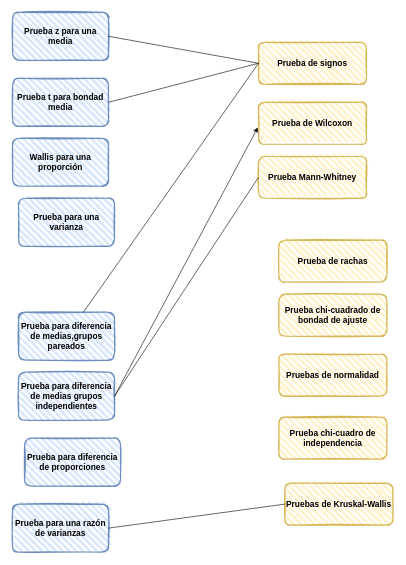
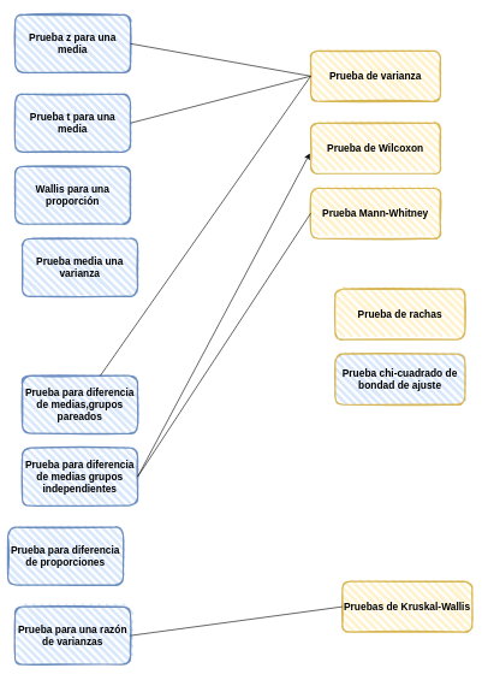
- <mxCell id="10" value="&lt;b&gt;&lt;font style=&quot;font-size: 14px;&quot;&gt;Prueba de signos&lt;/font&gt;&lt;/b&gt;" style="rounded=1;whiteSpace=wrap;html=1;strokeWidth=2;fillWeight=4;hachureGap=8;hachureAngle=45;fillColor=#fff2cc;sketch=1;strokeColor=#d6b656;" vertex="1" parent="1"><mxGeometry x="430" y="70" width="180" height="70" as="geometry" /></mxCell>
+ <mxCell id="10" value="&lt;b&gt;&lt;font style=&quot;font-size: 14px;&quot;&gt;Prueba de varianza&lt;/font&gt;&lt;/b&gt;" style="rounded=1;whiteSpace=wrap;html=1;strokeWidth=2;fillWeight=4;hachureGap=8;hachureAngle=45;fillColor=#fff2cc;sketch=1;strokeColor=#d6b656;" vertex="1" parent="1"><mxGeometry x="430" y="70" width="180" height="70" as="geometry" /></mxCell>
- <mxCell id="3" value="&lt;b&gt;&lt;font style=&quot;font-size: 14px;&quot;&gt;Prueba t para bondad media&lt;/font&gt;&lt;/b&gt;" style="rounded=1;whiteSpace=wrap;html=1;strokeWidth=2;fillWeight=4;hachureGap=8;hachureAngle=45;fillColor=#dae8fc;sketch=1;strokeColor=#6c8ebf;" vertex="1" parent="1"><mxGeometry x="20" y="130" width="160" height="80" as="geometry" /></mxCell>
+ <mxCell id="3" value="&lt;b&gt;&lt;font style=&quot;font-size: 14px;&quot;&gt;Prueba t para una media&lt;/font&gt;&lt;/b&gt;" style="rounded=1;whiteSpace=wrap;html=1;strokeWidth=2;fillWeight=4;hachureGap=8;hachureAngle=45;fillColor=#dae8fc;sketch=1;strokeColor=#6c8ebf;" vertex="1" parent="1"><mxGeometry x="20" y="130" width="160" height="80" as="geometry" /></mxCell>
- <mxCell id="5" value="&lt;b&gt;&lt;font style=&quot;font-size: 14px;&quot;&gt;Prueba para una varianza&lt;/font&gt;&lt;/b&gt;" style="rounded=1;whiteSpace=wrap;html=1;strokeWidth=2;fillWeight=4;hachureGap=8;hachureAngle=45;fillColor=#dae8fc;sketch=1;strokeColor=#6c8ebf;" vertex="1" parent="1"><mxGeometry x="30" y="330" width="160" height="80" as="geometry" /></mxCell>
+ <mxCell id="5" value="&lt;b&gt;&lt;font style=&quot;font-size: 14px;&quot;&gt;Prueba media una varianza&lt;/font&gt;&lt;/b&gt;" style="rounded=1;whiteSpace=wrap;html=1;strokeWidth=2;fillWeight=4;hachureGap=8;hachureAngle=45;fillColor=#dae8fc;sketch=1;strokeColor=#6c8ebf;" vertex="1" parent="1"><mxGeometry x="30" y="330" width="160" height="80" as="geometry" /></mxCell>
- <mxCell id="14" value="&lt;b&gt;&lt;font style=&quot;font-size: 14px;&quot;&gt;Prueba chi-cuadrado de bondad de ajuste&lt;/font&gt;&lt;/b&gt;" style="rounded=1;whiteSpace=wrap;html=1;strokeWidth=2;fillWeight=4;hachureGap=8;hachureAngle=45;fillColor=#fff2cc;sketch=1;strokeColor=#d6b656;" vertex="1" parent="1"><mxGeometry x="464" y="490" width="180" height="70" as="geometry" /></mxCell>
+ <mxCell id="14" value="&lt;b&gt;&lt;font style=&quot;font-size: 14px;&quot;&gt;Prueba chi-cuadrado de bondad de ajuste&lt;/font&gt;&lt;/b&gt;" style="rounded=1;whiteSpace=wrap;html=1;strokeWidth=2;fillWeight=4;hachureGap=8;hachureAngle=45;fillColor=#dae8fc;sketch=1;strokeColor=#d6b656;" vertex="1" parent="1"><mxGeometry x="464" y="490" width="180" height="70" as="geometry" /></mxCell>
- <mxCell id="16" value="&lt;b&gt;&lt;font style=&quot;font-size: 14px;&quot;&gt;Pruebas de normalidad&lt;/font&gt;&lt;/b&gt;" style="rounded=1;whiteSpace=wrap;html=1;strokeWidth=2;fillWeight=4;hachureGap=8;hachureAngle=45;fillColor=#fff2cc;sketch=1;strokeColor=#d6b656;" vertex="1" parent="1"><mxGeometry x="464" y="590" width="180" height="70" as="geometry" /></mxCell>
- <mxCell id="15" value="&lt;b&gt;&lt;font style=&quot;font-size: 14px;&quot;&gt;Prueba chi-cuadro de independencia&lt;/font&gt;&lt;/b&gt;" style="rounded=1;whiteSpace=wrap;html=1;strokeWidth=2;fillWeight=4;hachureGap=8;hachureAngle=45;fillColor=#fff2cc;sketch=1;strokeColor=#d6b656;" vertex="1" parent="1"><mxGeometry x="464" y="695" width="180" height="70" as="geometry" /></mxCell>
- <mxCell id="8" value="&lt;b&gt;&lt;font style=&quot;font-size: 14px;&quot;&gt;Prueba para diferencia de proporciones&lt;/font&gt;&lt;/b&gt;" style="rounded=1;whiteSpace=wrap;html=1;strokeWidth=2;fillWeight=4;hachureGap=8;hachureAngle=45;fillColor=#dae8fc;sketch=1;strokeColor=#6c8ebf;" vertex="1" parent="1"><mxGeometry x="40" y="730" width="160" height="80" as="geometry" /></mxCell>
+ <mxCell id="8" value="&lt;b&gt;&lt;font style=&quot;font-size: 14px;&quot;&gt;Prueba para diferencia de proporciones&lt;/font&gt;&lt;/b&gt;" style="rounded=1;whiteSpace=wrap;html=1;strokeWidth=2;fillWeight=4;hachureGap=8;hachureAngle=45;fillColor=#dae8fc;sketch=1;strokeColor=#6c8ebf;" vertex="1" parent="1"><mxGeometry x="10" y="730" width="160" height="80" as="geometry" /></mxCell>
